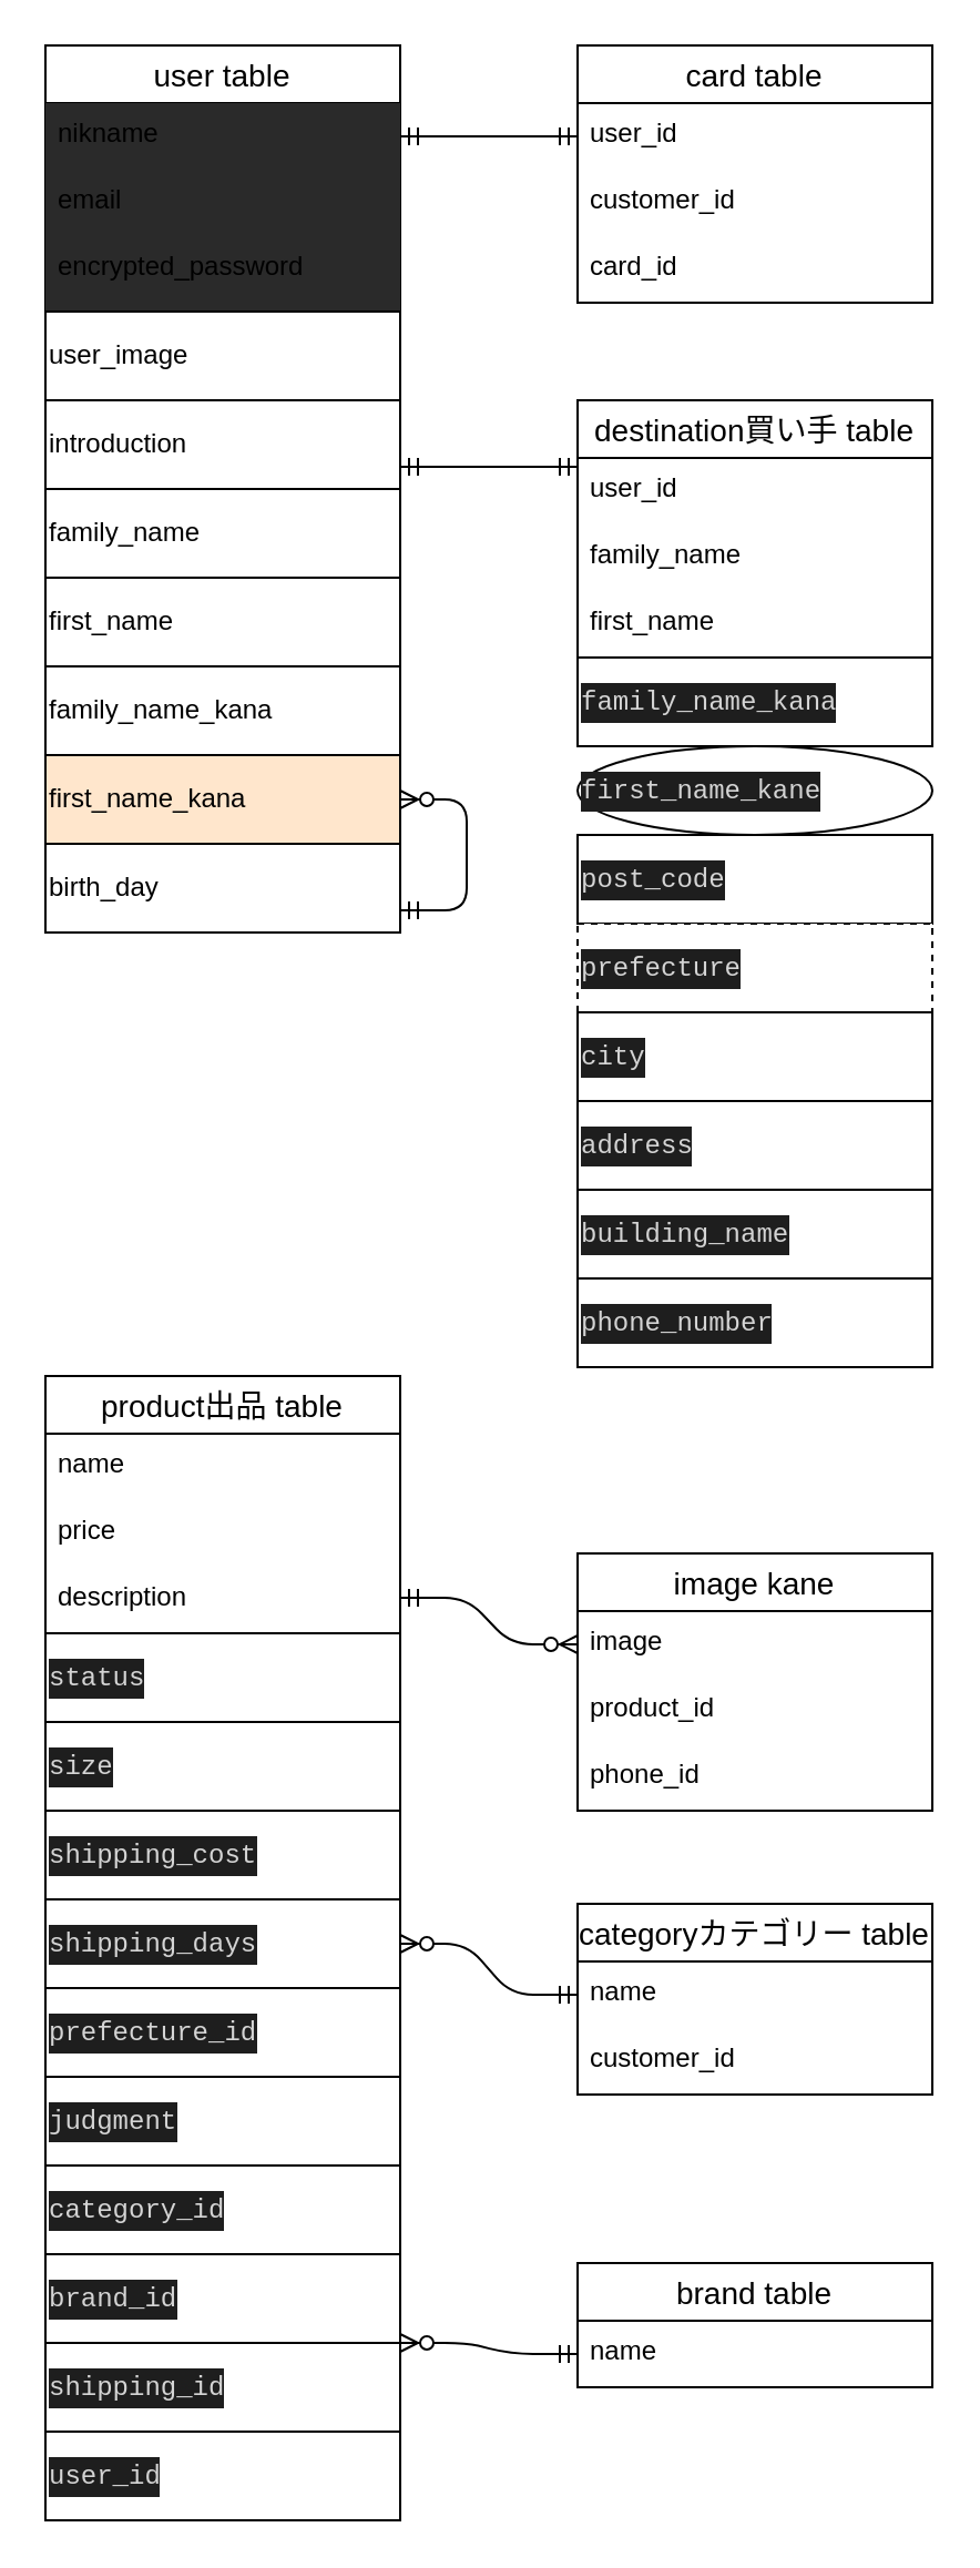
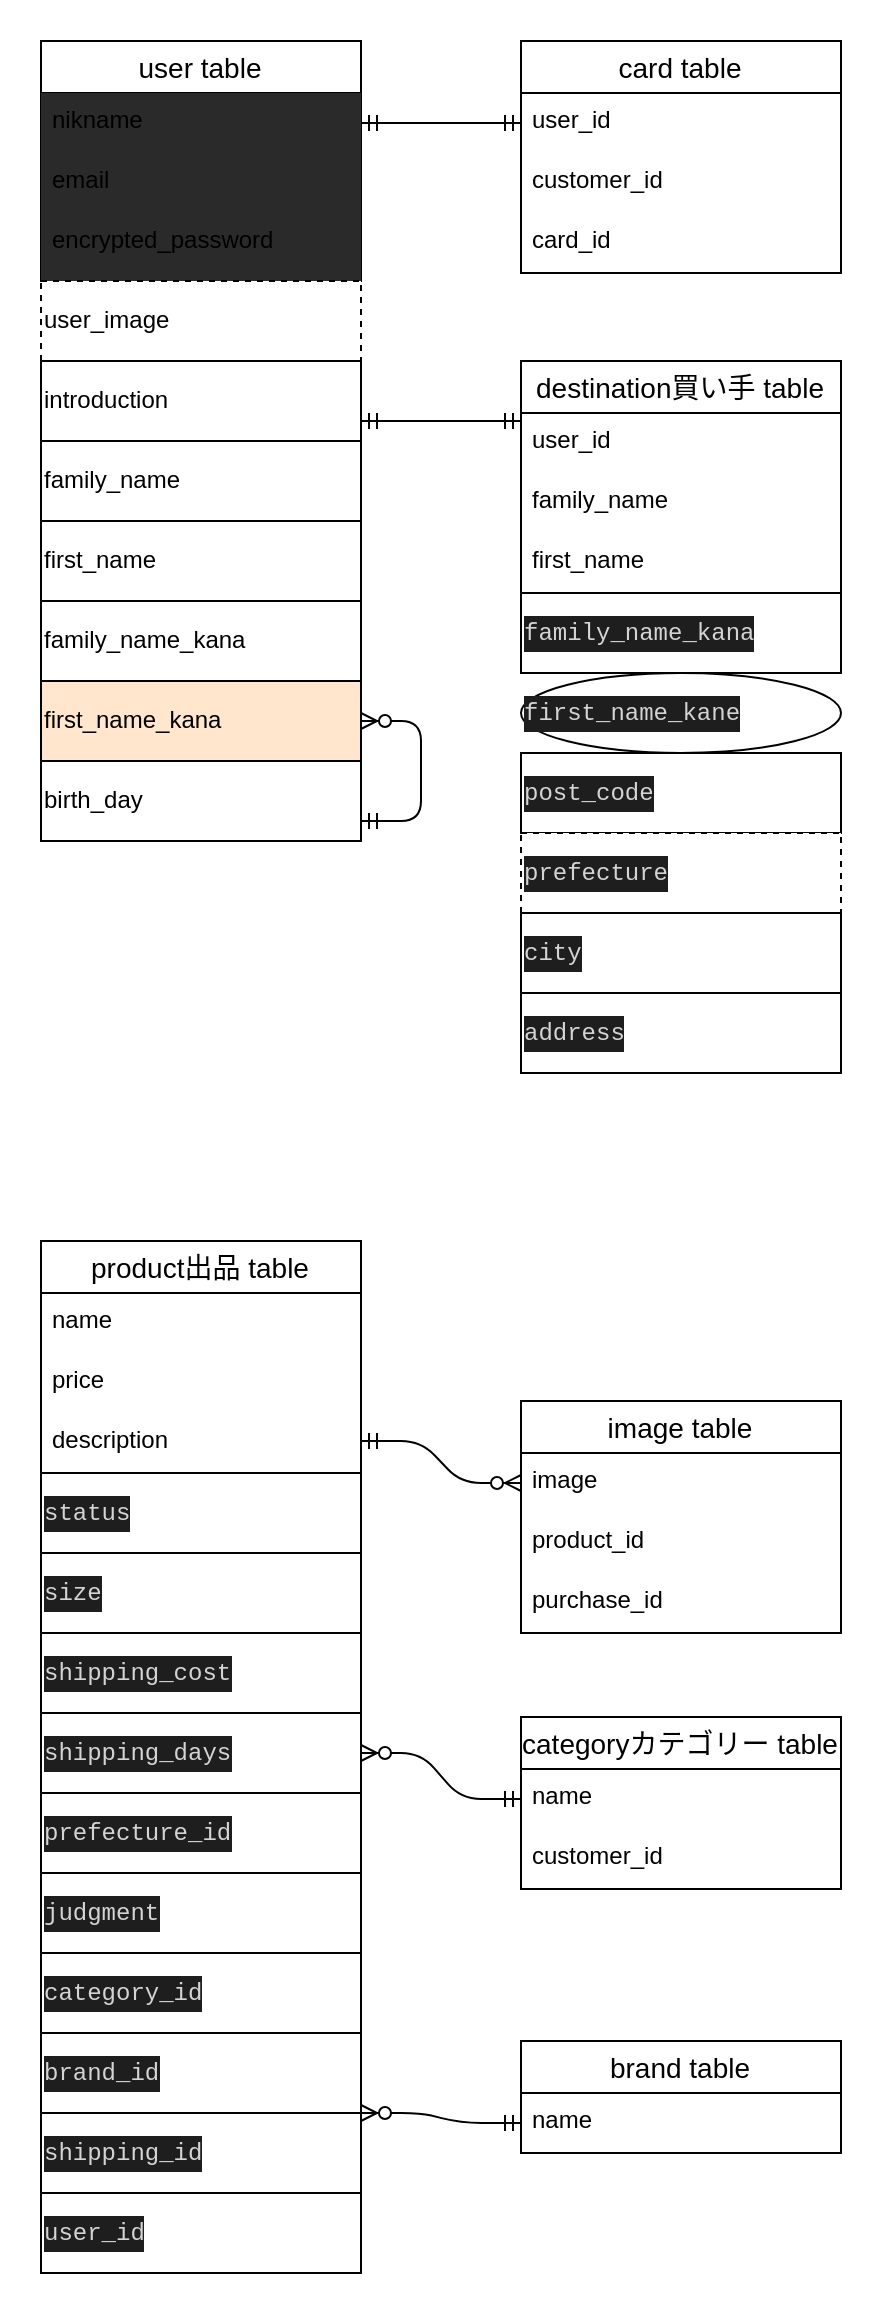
- <mxCell id="6" value="user_image" style="align=left;labelBackgroundColor=none;whiteSpace=wrap;" vertex="1" parent="1"><mxGeometry x="20" y="140" width="160" height="40" as="geometry" /></mxCell>
+ <mxCell id="6" value="user_image" style="align=left;labelBackgroundColor=none;whiteSpace=wrap;dashed=1;" vertex="1" parent="1"><mxGeometry x="20" y="140" width="160" height="40" as="geometry" /></mxCell>
- <mxCell id="27" value="&lt;div style=&quot;color: rgb(212 , 212 , 212) ; background-color: rgb(30 , 30 , 30) ; font-family: &amp;#34;menlo&amp;#34; , &amp;#34;monaco&amp;#34; , &amp;#34;courier new&amp;#34; , monospace ; line-height: 18px&quot;&gt;&lt;div style=&quot;font-family: &amp;#34;menlo&amp;#34; , &amp;#34;monaco&amp;#34; , &amp;#34;courier new&amp;#34; , monospace ; line-height: 18px&quot;&gt;building_name&lt;/div&gt;&lt;/div&gt;" style="whiteSpace=wrap;html=1;align=left;gradientColor=none;" vertex="1" parent="1"><mxGeometry x="260" y="536" width="160" height="40" as="geometry" /></mxCell>
- <mxCell id="28" value="&lt;div style=&quot;color: rgb(212 , 212 , 212) ; background-color: rgb(30 , 30 , 30) ; font-family: &amp;#34;menlo&amp;#34; , &amp;#34;monaco&amp;#34; , &amp;#34;courier new&amp;#34; , monospace ; line-height: 18px&quot;&gt;&lt;div style=&quot;font-family: &amp;#34;menlo&amp;#34; , &amp;#34;monaco&amp;#34; , &amp;#34;courier new&amp;#34; , monospace ; line-height: 18px&quot;&gt;phone_number&lt;/div&gt;&lt;/div&gt;" style="whiteSpace=wrap;html=1;align=left;gradientColor=none;" vertex="1" parent="1"><mxGeometry x="260" y="576" width="160" height="40" as="geometry" /></mxCell>
- <mxCell id="43" value="image kane" style="swimlane;fontStyle=0;childLayout=stackLayout;horizontal=1;startSize=26;horizontalStack=0;resizeParent=1;resizeParentMax=0;resizeLast=0;collapsible=1;marginBottom=0;align=center;fontSize=14;gradientColor=none;" vertex="1" parent="1"><mxGeometry x="260" y="700" width="160" height="116" as="geometry" /></mxCell>
+ <mxCell id="43" value="image table" style="swimlane;fontStyle=0;childLayout=stackLayout;horizontal=1;startSize=26;horizontalStack=0;resizeParent=1;resizeParentMax=0;resizeLast=0;collapsible=1;marginBottom=0;align=center;fontSize=14;gradientColor=none;" vertex="1" parent="1"><mxGeometry x="260" y="700" width="160" height="116" as="geometry" /></mxCell>
- <mxCell id="46" value="phone_id" style="text;strokeColor=none;fillColor=none;spacingLeft=4;spacingRight=4;overflow=hidden;rotatable=0;points=[[0,0.5],[1,0.5]];portConstraint=eastwest;fontSize=12;" vertex="1" parent="43"><mxGeometry y="86" width="160" height="30" as="geometry" /></mxCell>
+ <mxCell id="46" value="purchase_id" style="text;strokeColor=none;fillColor=none;spacingLeft=4;spacingRight=4;overflow=hidden;rotatable=0;points=[[0,0.5],[1,0.5]];portConstraint=eastwest;fontSize=12;" vertex="1" parent="43"><mxGeometry y="86" width="160" height="30" as="geometry" /></mxCell>
